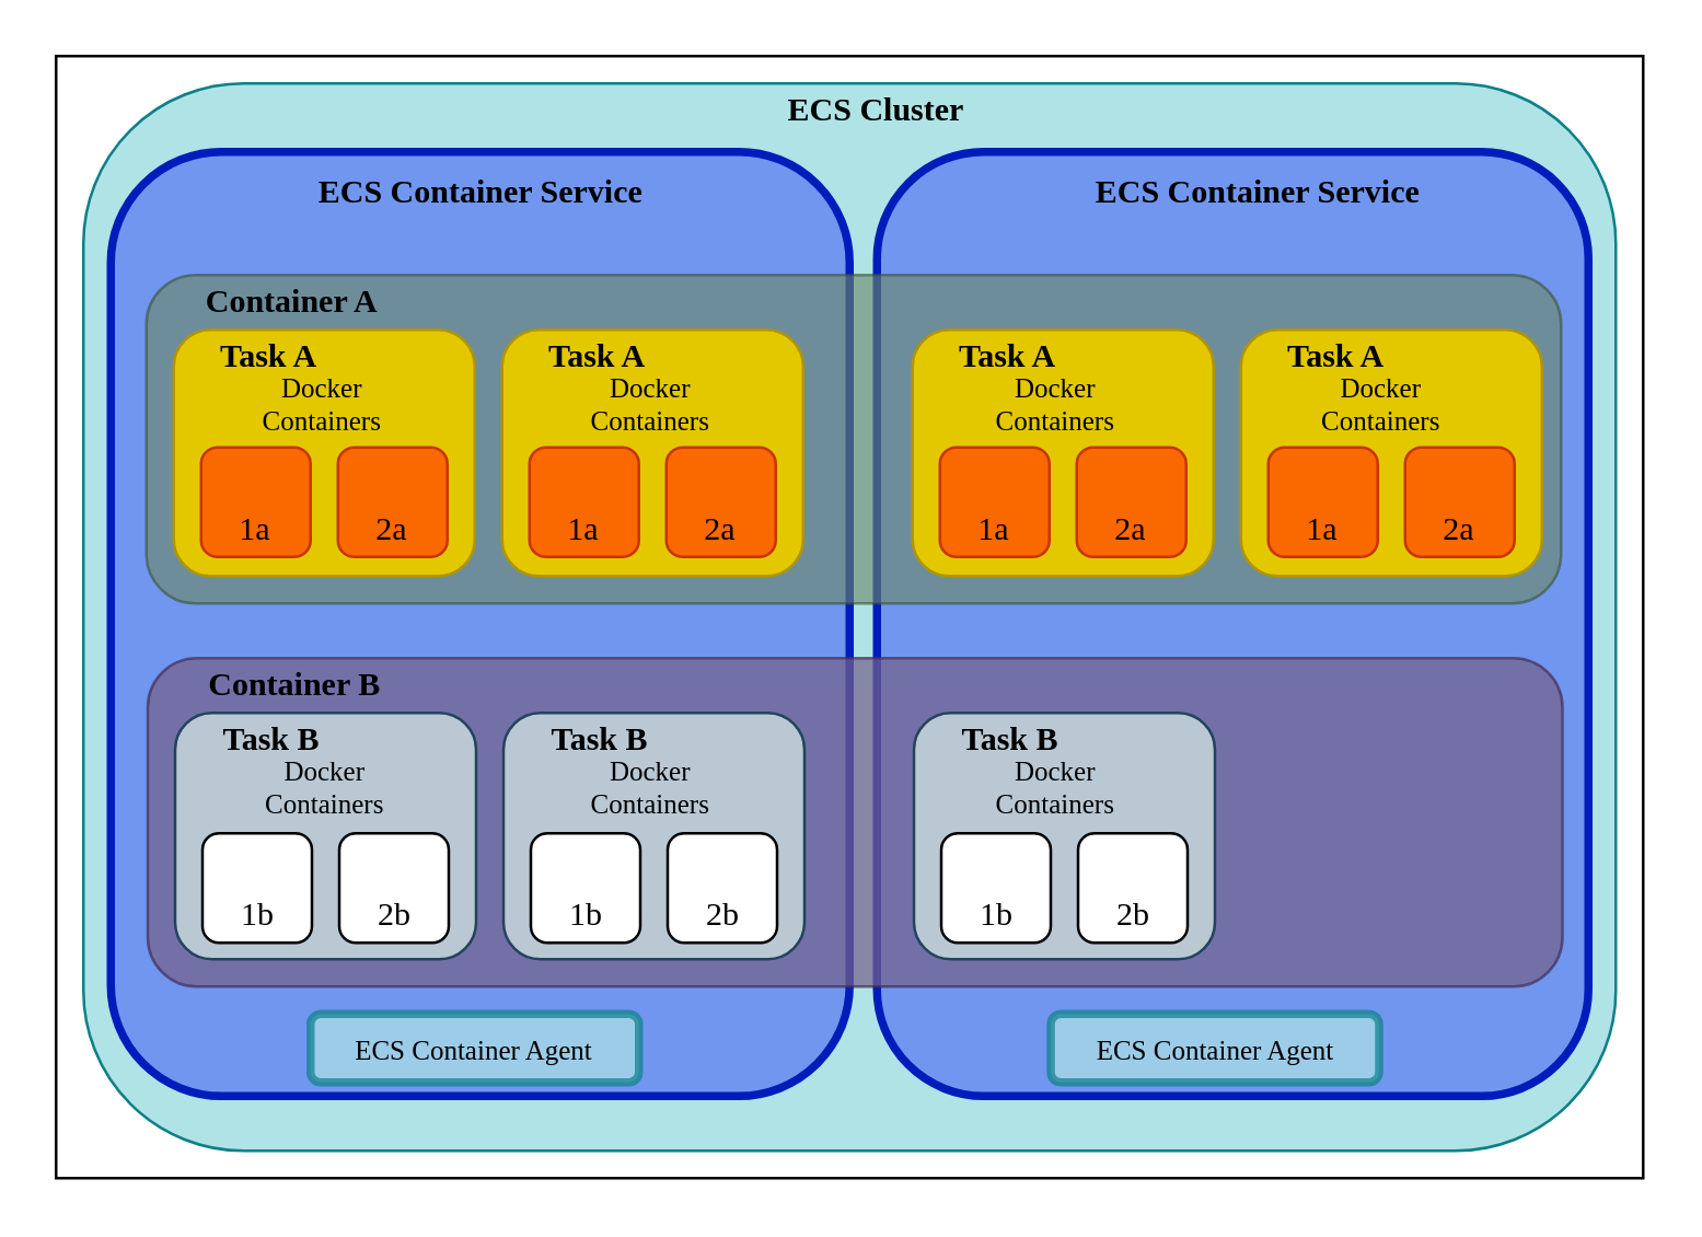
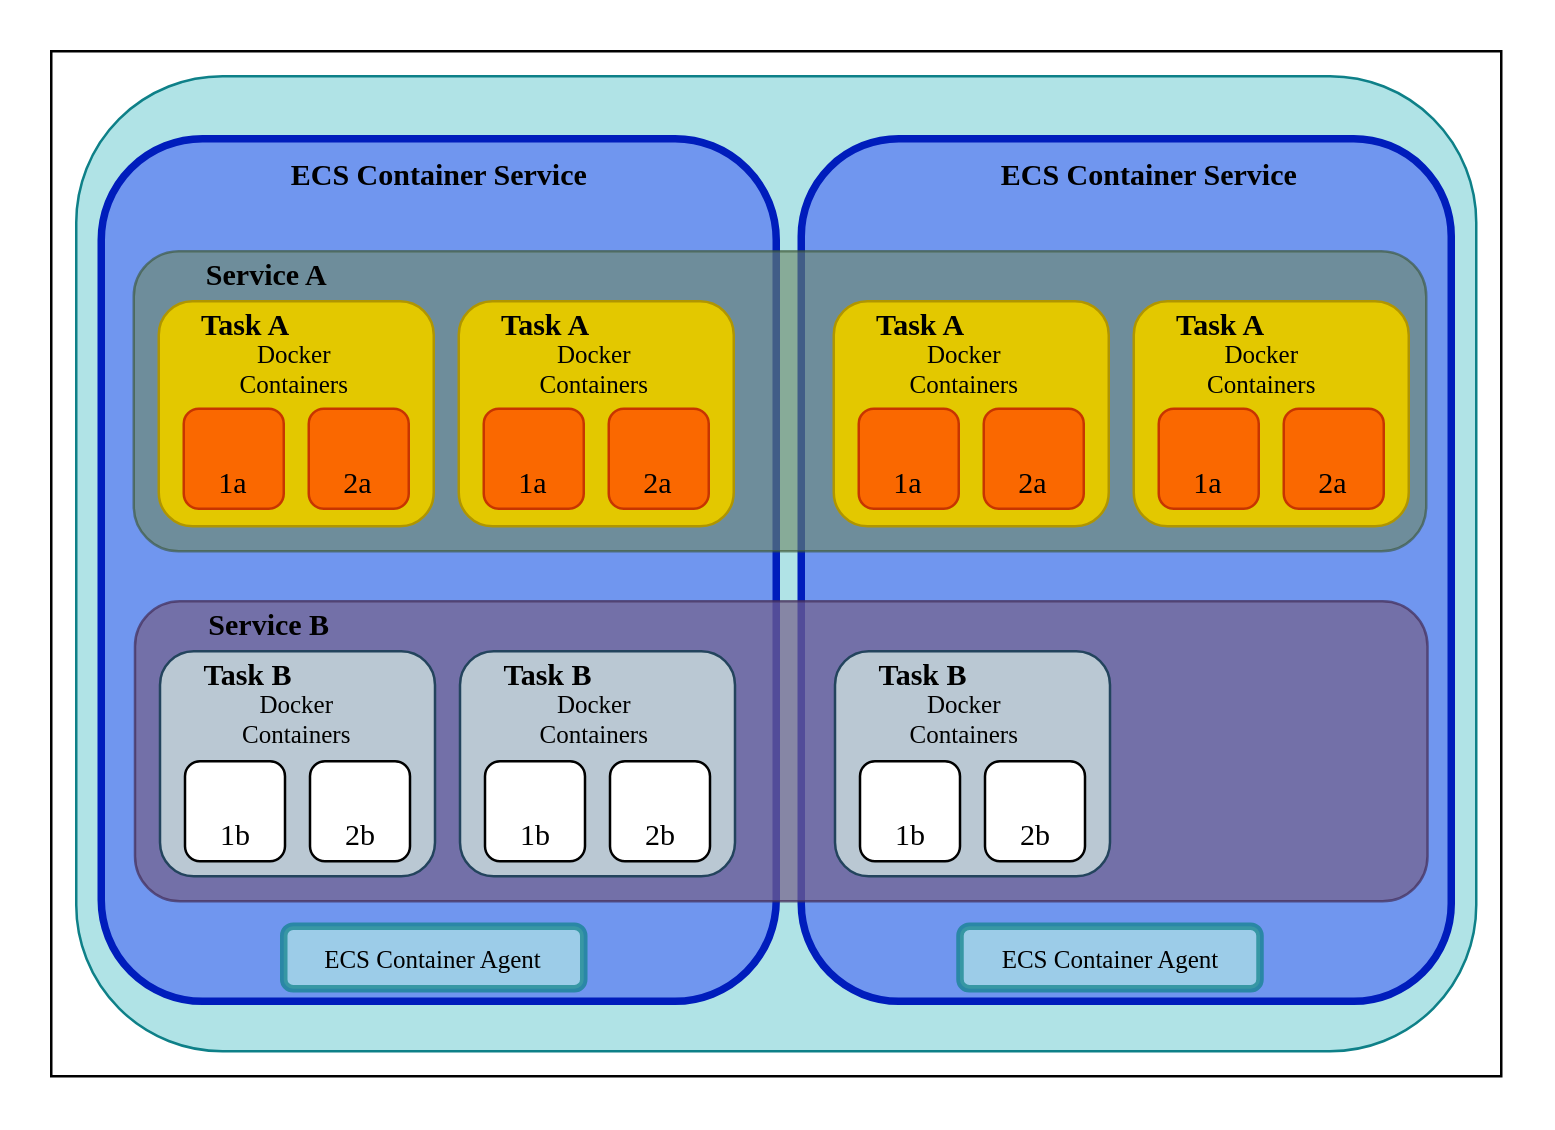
- <mxCell id="63" value="ECS Cluster" style="text;html=1;strokeColor=none;fillColor=none;align=center;verticalAlign=middle;whiteSpace=wrap;rounded=0;fontFamily=Verdana;fontStyle=1" vertex="1" parent="1"><mxGeometry x="278.25" y="30" width="83.5" height="20" as="geometry" /></mxCell>
- <mxCell id="25" value="Container A" style="text;html=1;strokeColor=none;fillColor=none;align=center;verticalAlign=middle;whiteSpace=wrap;rounded=0;fontFamily=Verdana;fontStyle=1" vertex="1" parent="1"><mxGeometry x="30" y="100" width="153" height="20" as="geometry" /></mxCell>
+ <mxCell id="25" value="Service A" style="text;html=1;strokeColor=none;fillColor=none;align=center;verticalAlign=middle;whiteSpace=wrap;rounded=0;fontFamily=Verdana;fontStyle=1" vertex="1" parent="1"><mxGeometry x="30" y="100" width="153" height="20" as="geometry" /></mxCell>
- <mxCell id="48" value="Container B" style="text;html=1;strokeColor=none;fillColor=none;align=center;verticalAlign=middle;whiteSpace=wrap;rounded=0;fontFamily=Verdana;fontStyle=1" vertex="1" parent="1"><mxGeometry x="30.5" y="240" width="153" height="20" as="geometry" /></mxCell>
+ <mxCell id="48" value="Service B" style="text;html=1;strokeColor=none;fillColor=none;align=center;verticalAlign=middle;whiteSpace=wrap;rounded=0;fontFamily=Verdana;fontStyle=1" vertex="1" parent="1"><mxGeometry x="30.5" y="240" width="153" height="20" as="geometry" /></mxCell>
